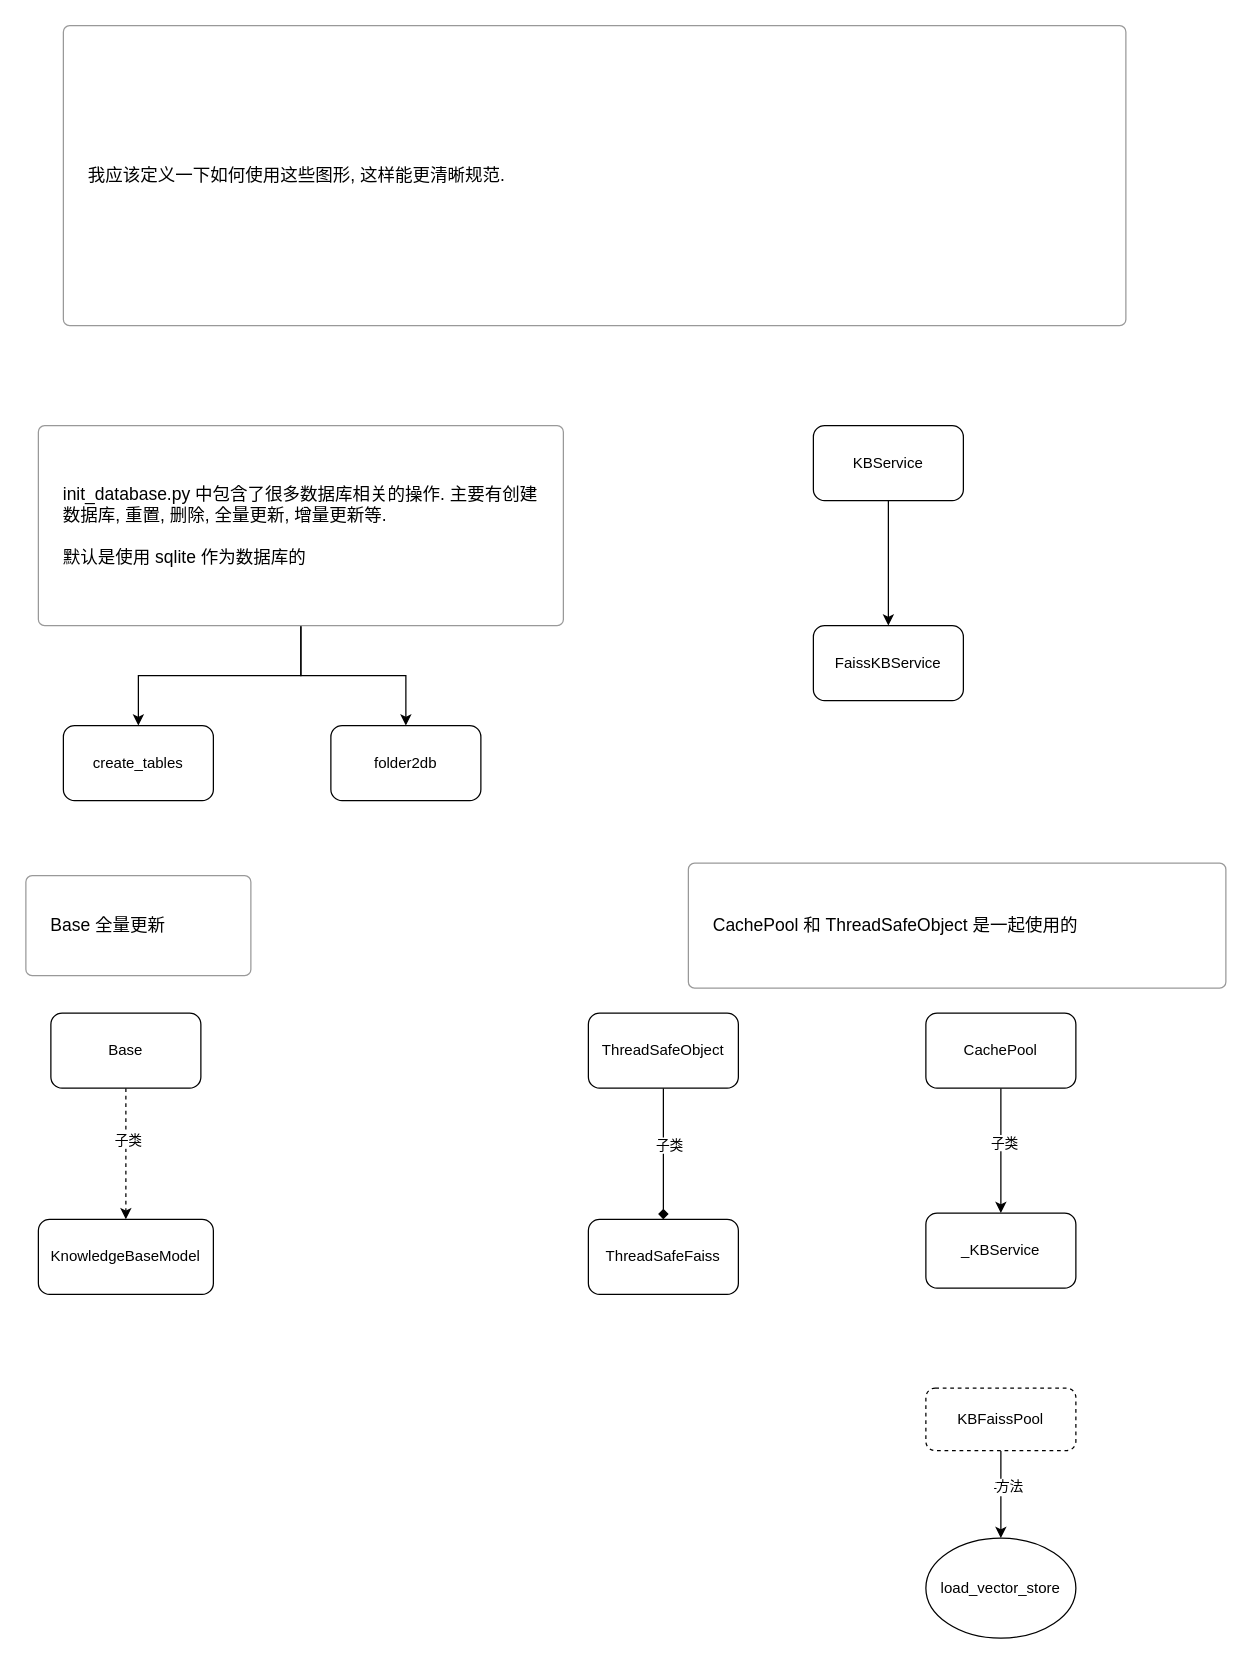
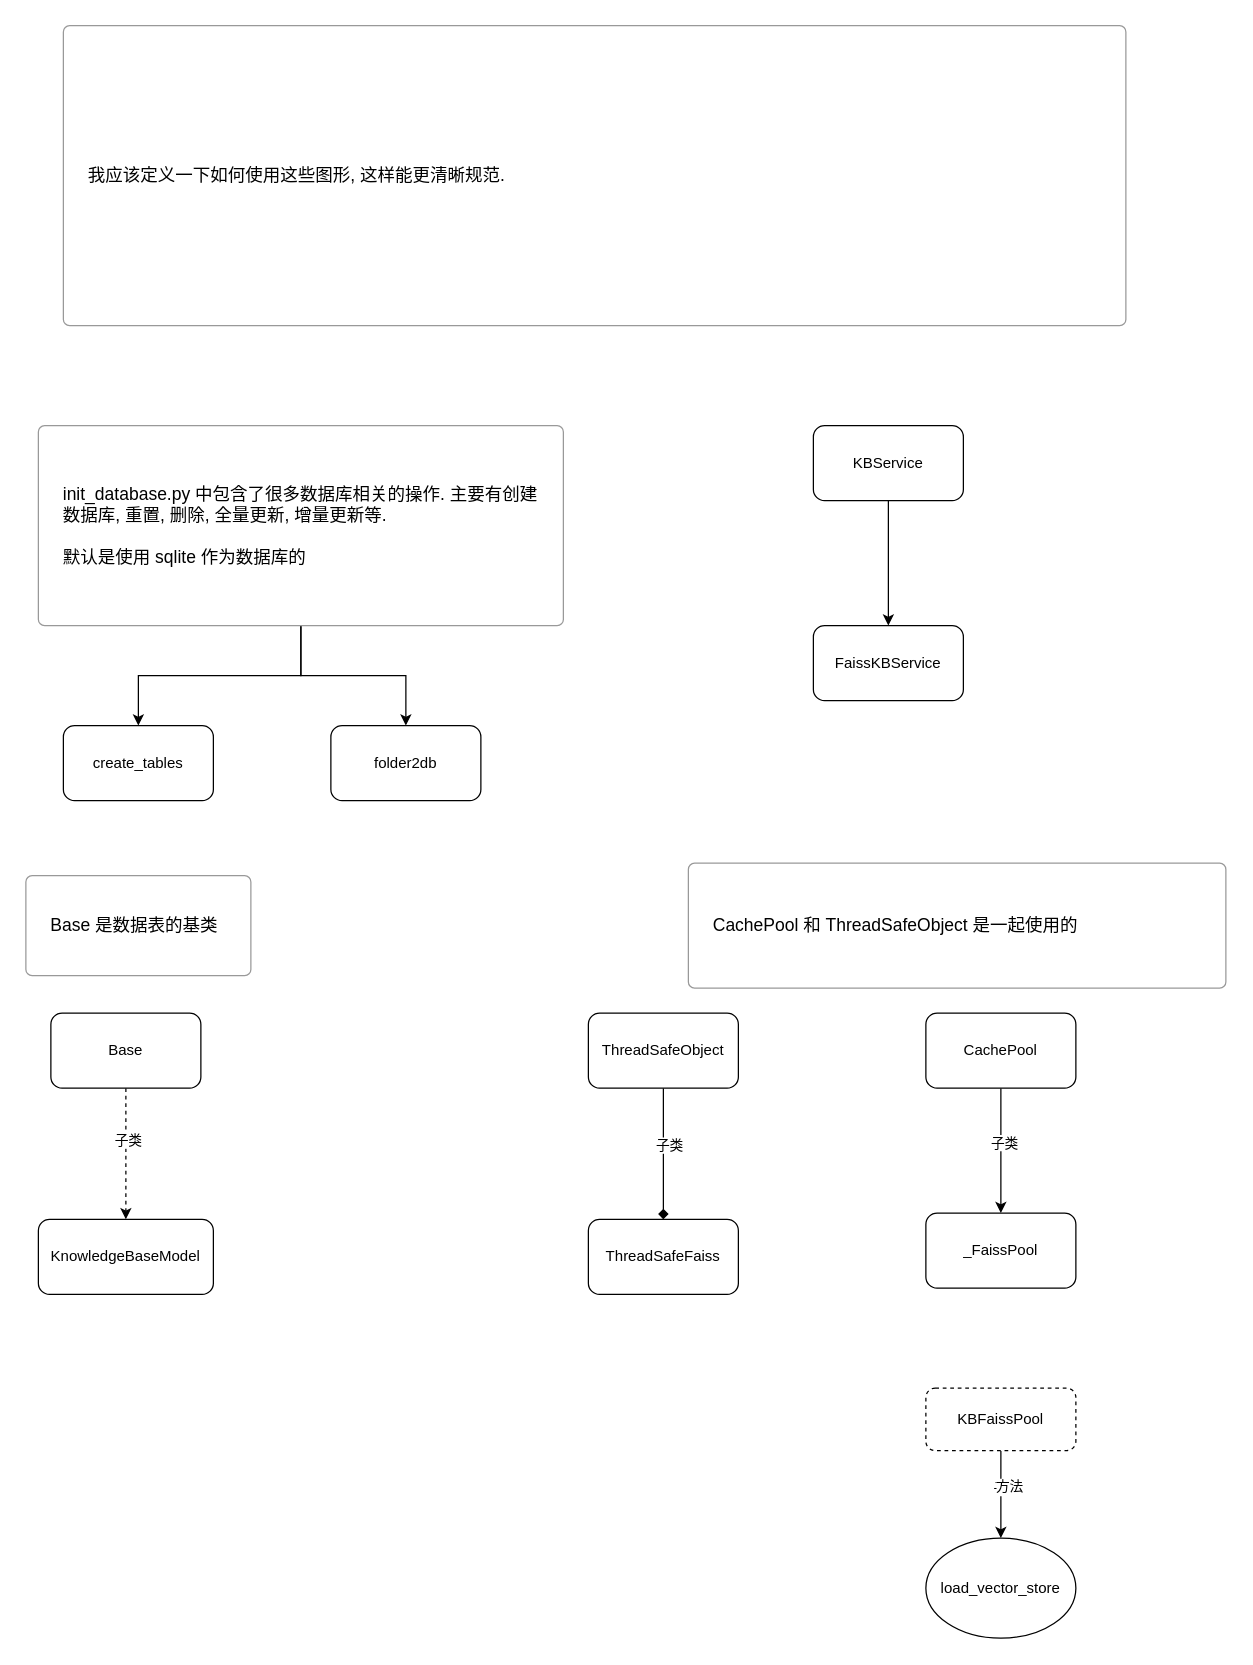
- <mxCell id="29" value="&lt;font color=&quot;#000000&quot;&gt;Base 全量更新&lt;/font&gt;" style="html=1;shadow=0;dashed=0;shape=mxgraph.bootstrap.rrect;rSize=5;strokeColor=#999999;strokeWidth=1;fillColor=#FFFFFF;fontColor=#6C767D;whiteSpace=wrap;align=left;verticalAlign=middle;spacingLeft=10;fontSize=14;spacing=10;" vertex="1" parent="1"><mxGeometry x="20" y="700" width="180" height="80" as="geometry" /></mxCell>
+ <mxCell id="29" value="&lt;font color=&quot;#000000&quot;&gt;Base 是数据表的基类&lt;/font&gt;" style="html=1;shadow=0;dashed=0;shape=mxgraph.bootstrap.rrect;rSize=5;strokeColor=#999999;strokeWidth=1;fillColor=#FFFFFF;fontColor=#6C767D;whiteSpace=wrap;align=left;verticalAlign=middle;spacingLeft=10;fontSize=14;spacing=10;" vertex="1" parent="1"><mxGeometry x="20" y="700" width="180" height="80" as="geometry" /></mxCell>
- <mxCell id="21" value="_KBService" style="rounded=1;whiteSpace=wrap;html=1;" vertex="1" parent="1"><mxGeometry x="740" y="970" width="120" height="60" as="geometry" /></mxCell>
+ <mxCell id="21" value="_FaissPool" style="rounded=1;whiteSpace=wrap;html=1;" vertex="1" parent="1"><mxGeometry x="740" y="970" width="120" height="60" as="geometry" /></mxCell>
